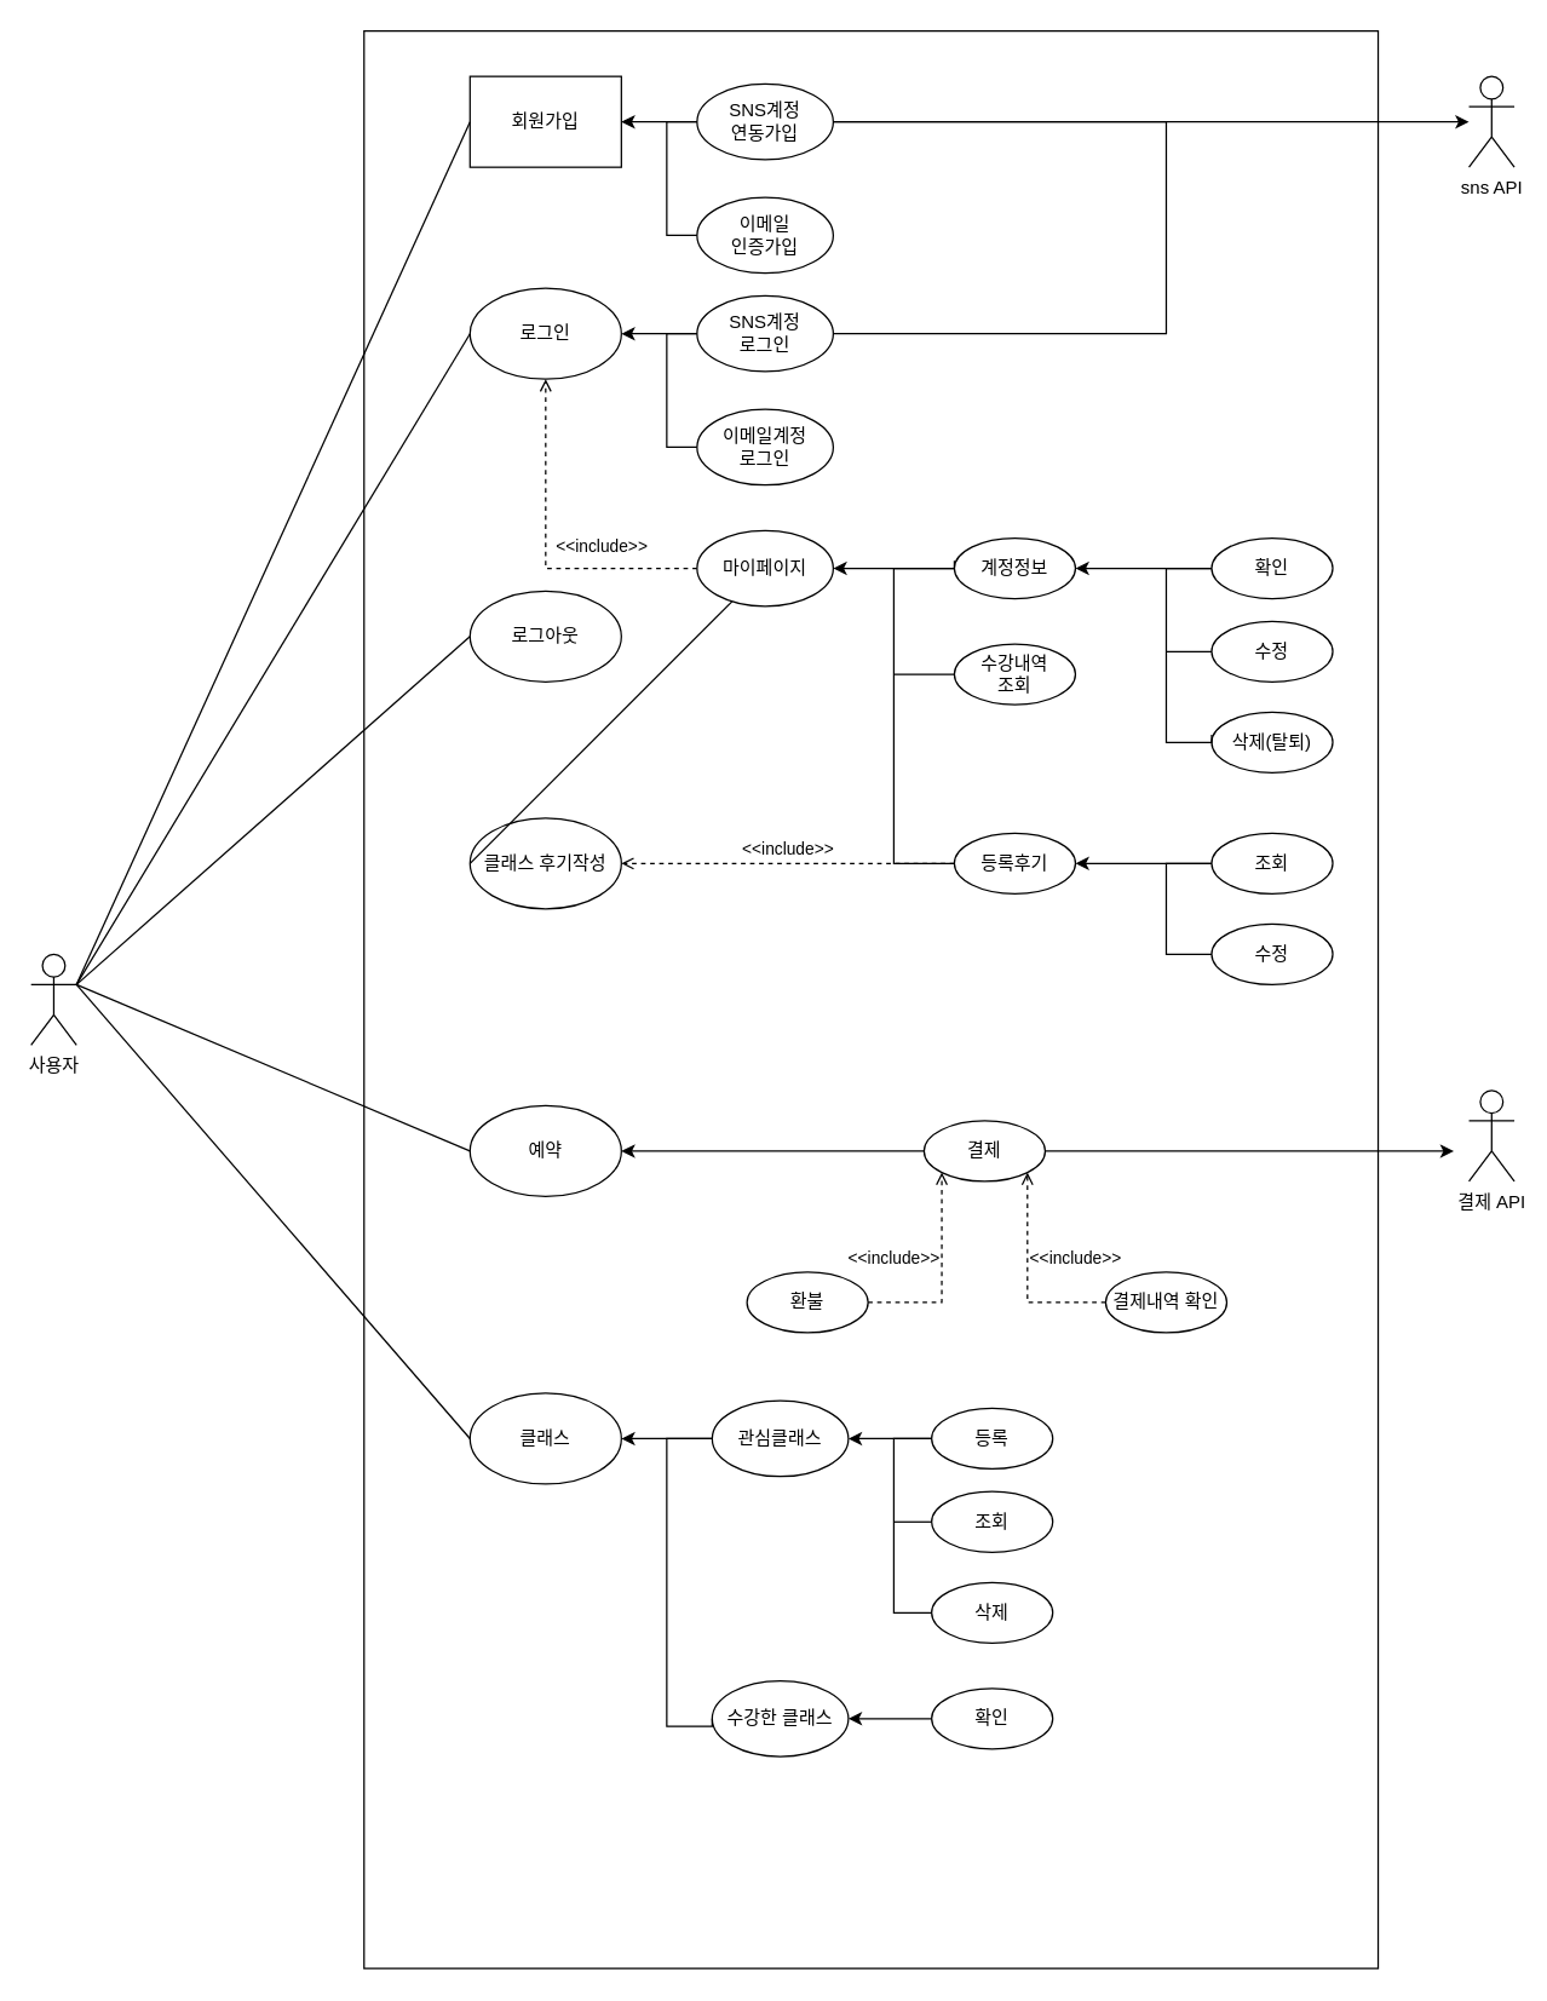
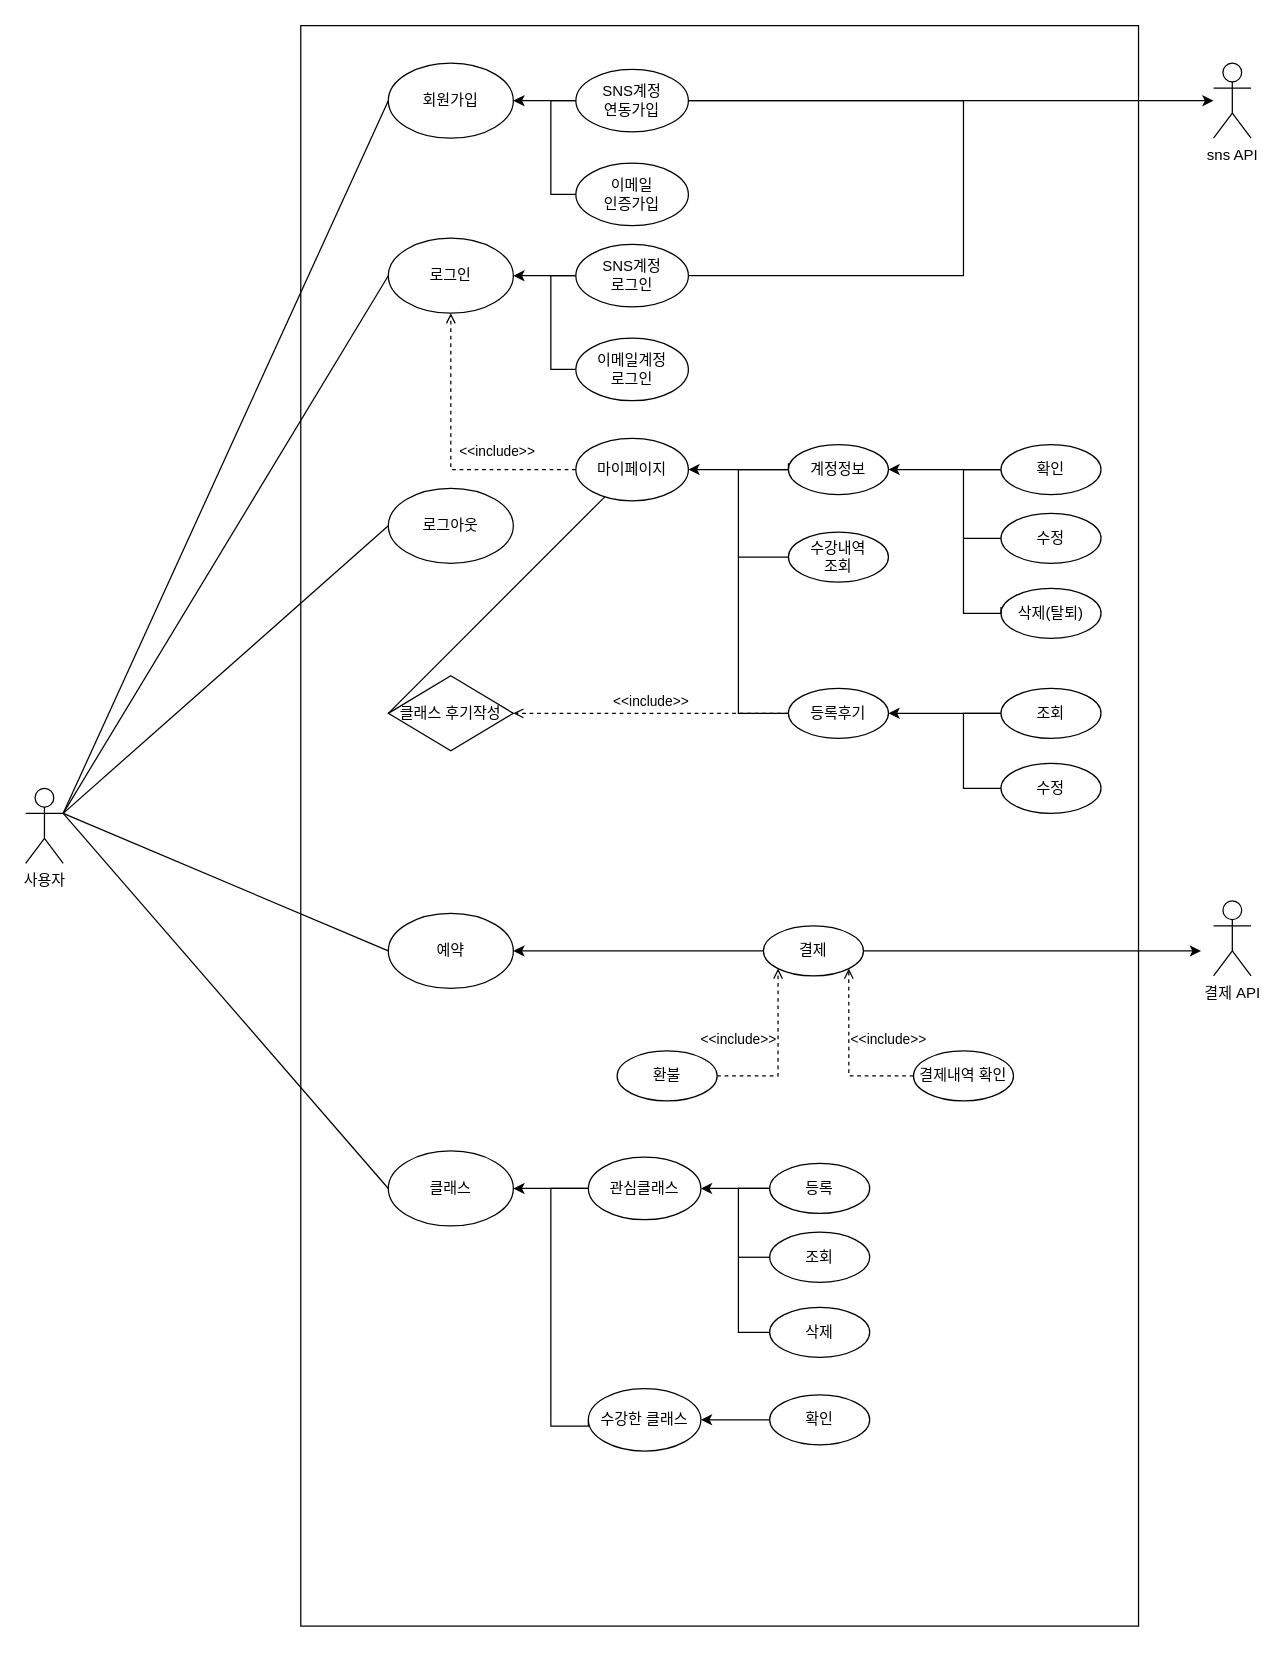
- <mxCell id="5" value="회원가입" style="whiteSpace=wrap;html=1;rounded=0;" parent="1" vertex="1"><mxGeometry x="310" y="50" width="100" height="60" as="geometry" /></mxCell>
+ <mxCell id="5" value="회원가입" style="ellipse;whiteSpace=wrap;html=1;" parent="1" vertex="1"><mxGeometry x="310" y="50" width="100" height="60" as="geometry" /></mxCell>
- <mxCell id="39" value="클래스 후기작성" style="ellipse;whiteSpace=wrap;html=1;" parent="1" vertex="1"><mxGeometry x="310" y="540" width="100" height="60" as="geometry" /></mxCell>
+ <mxCell id="39" value="클래스 후기작성" style="rhombus;whiteSpace=wrap;html=1;" parent="1" vertex="1"><mxGeometry x="310" y="540" width="100" height="60" as="geometry" /></mxCell>
